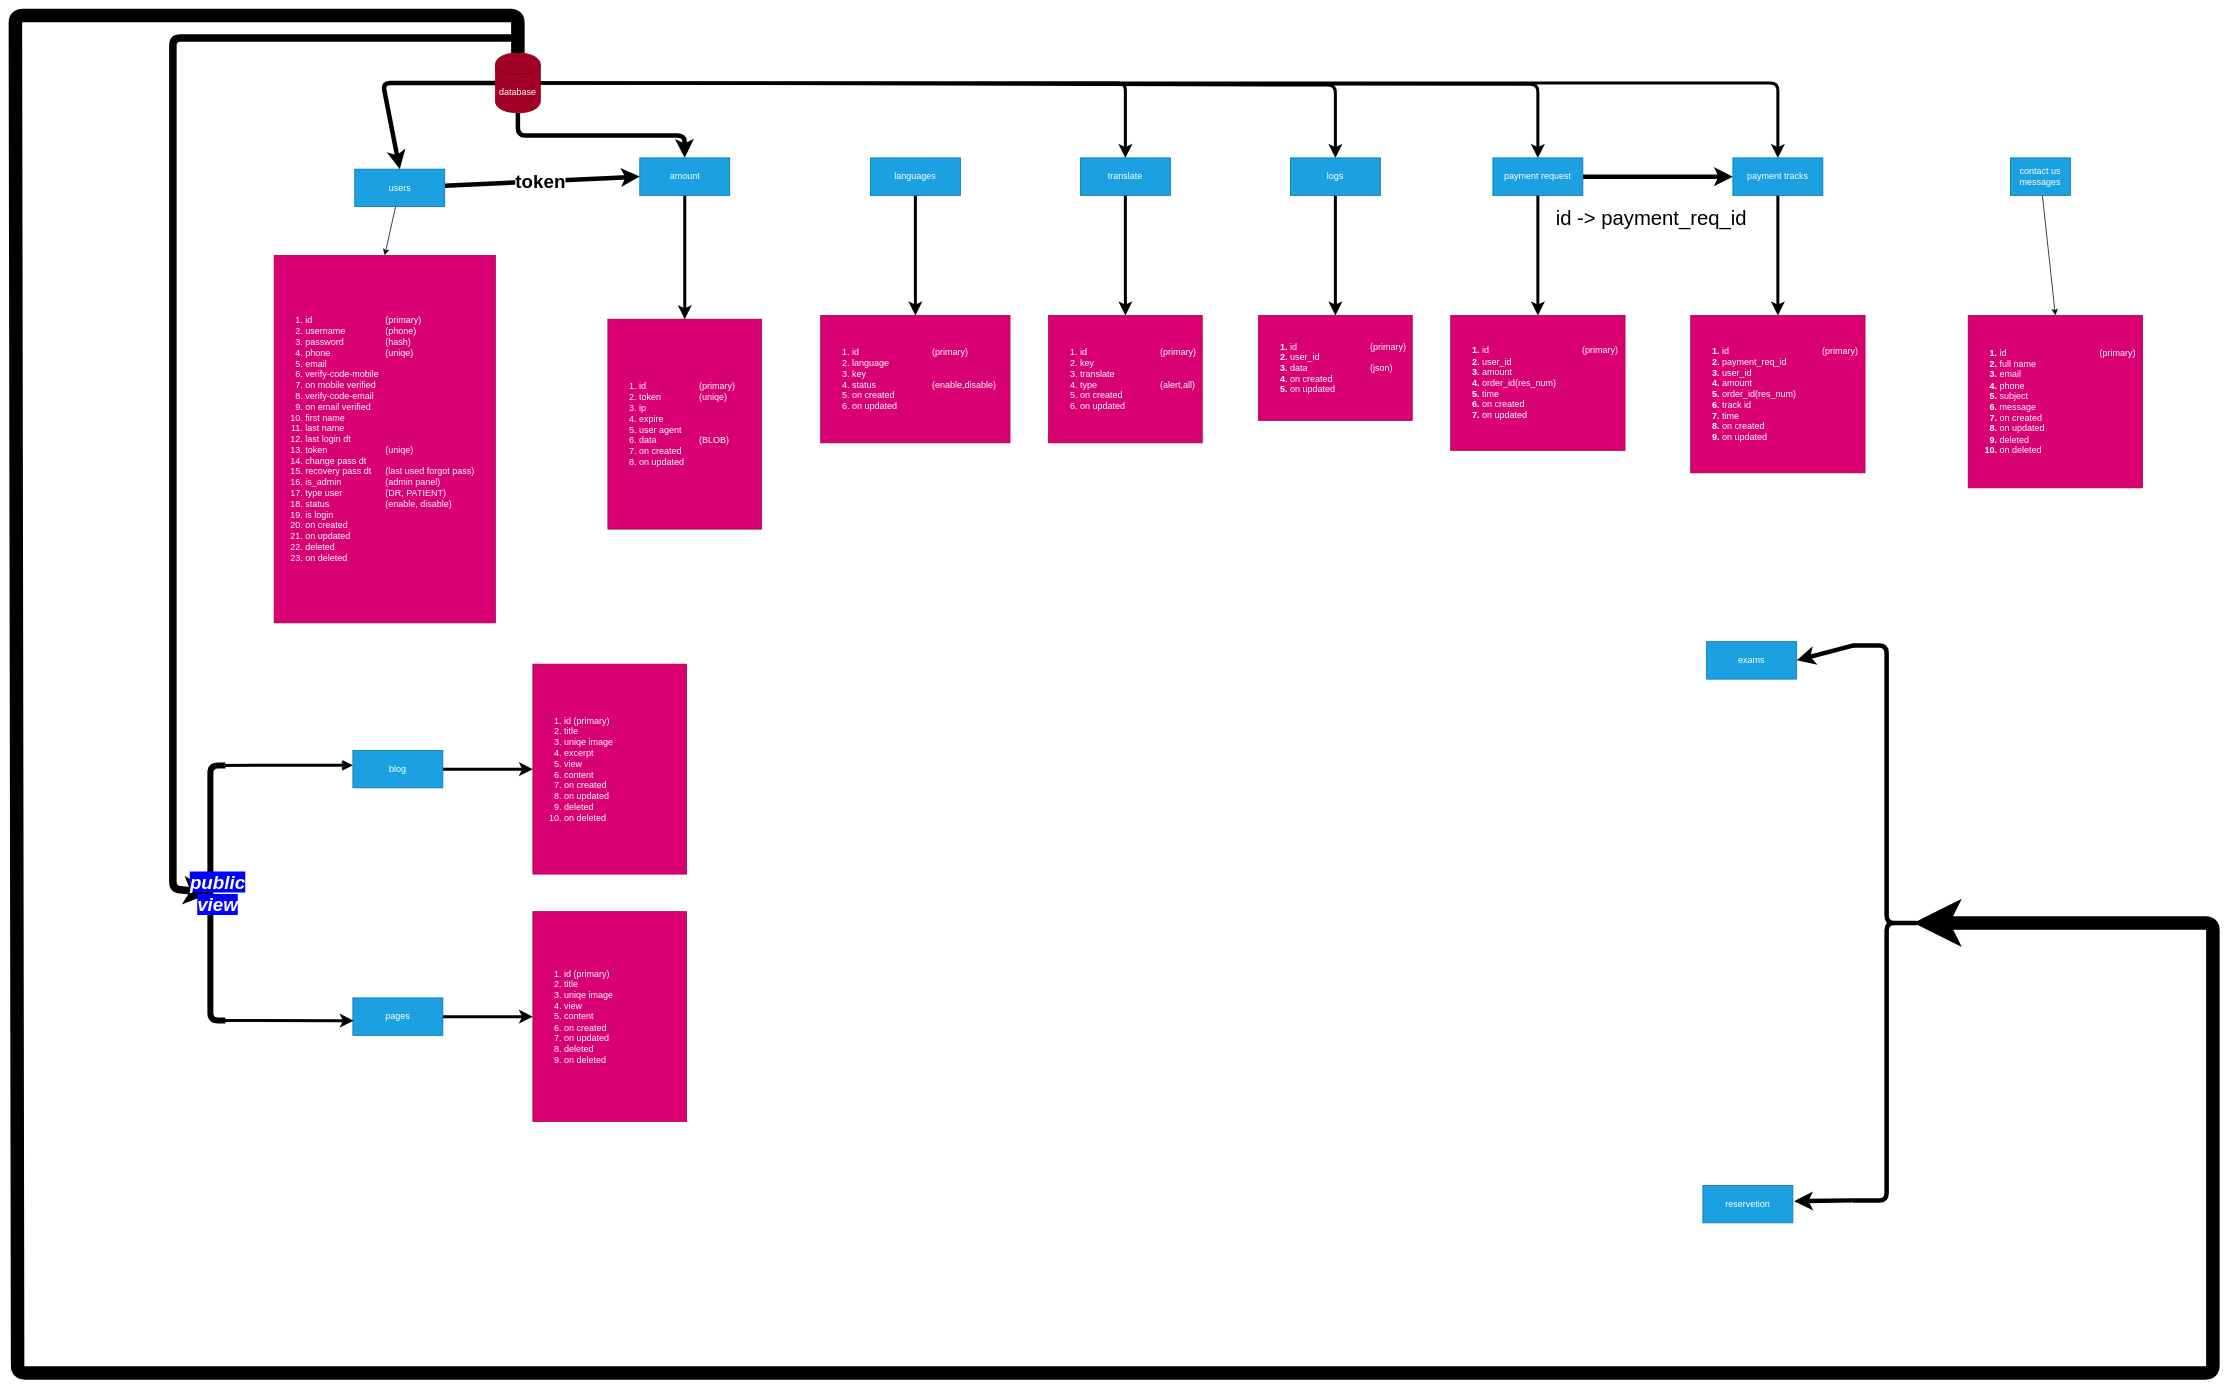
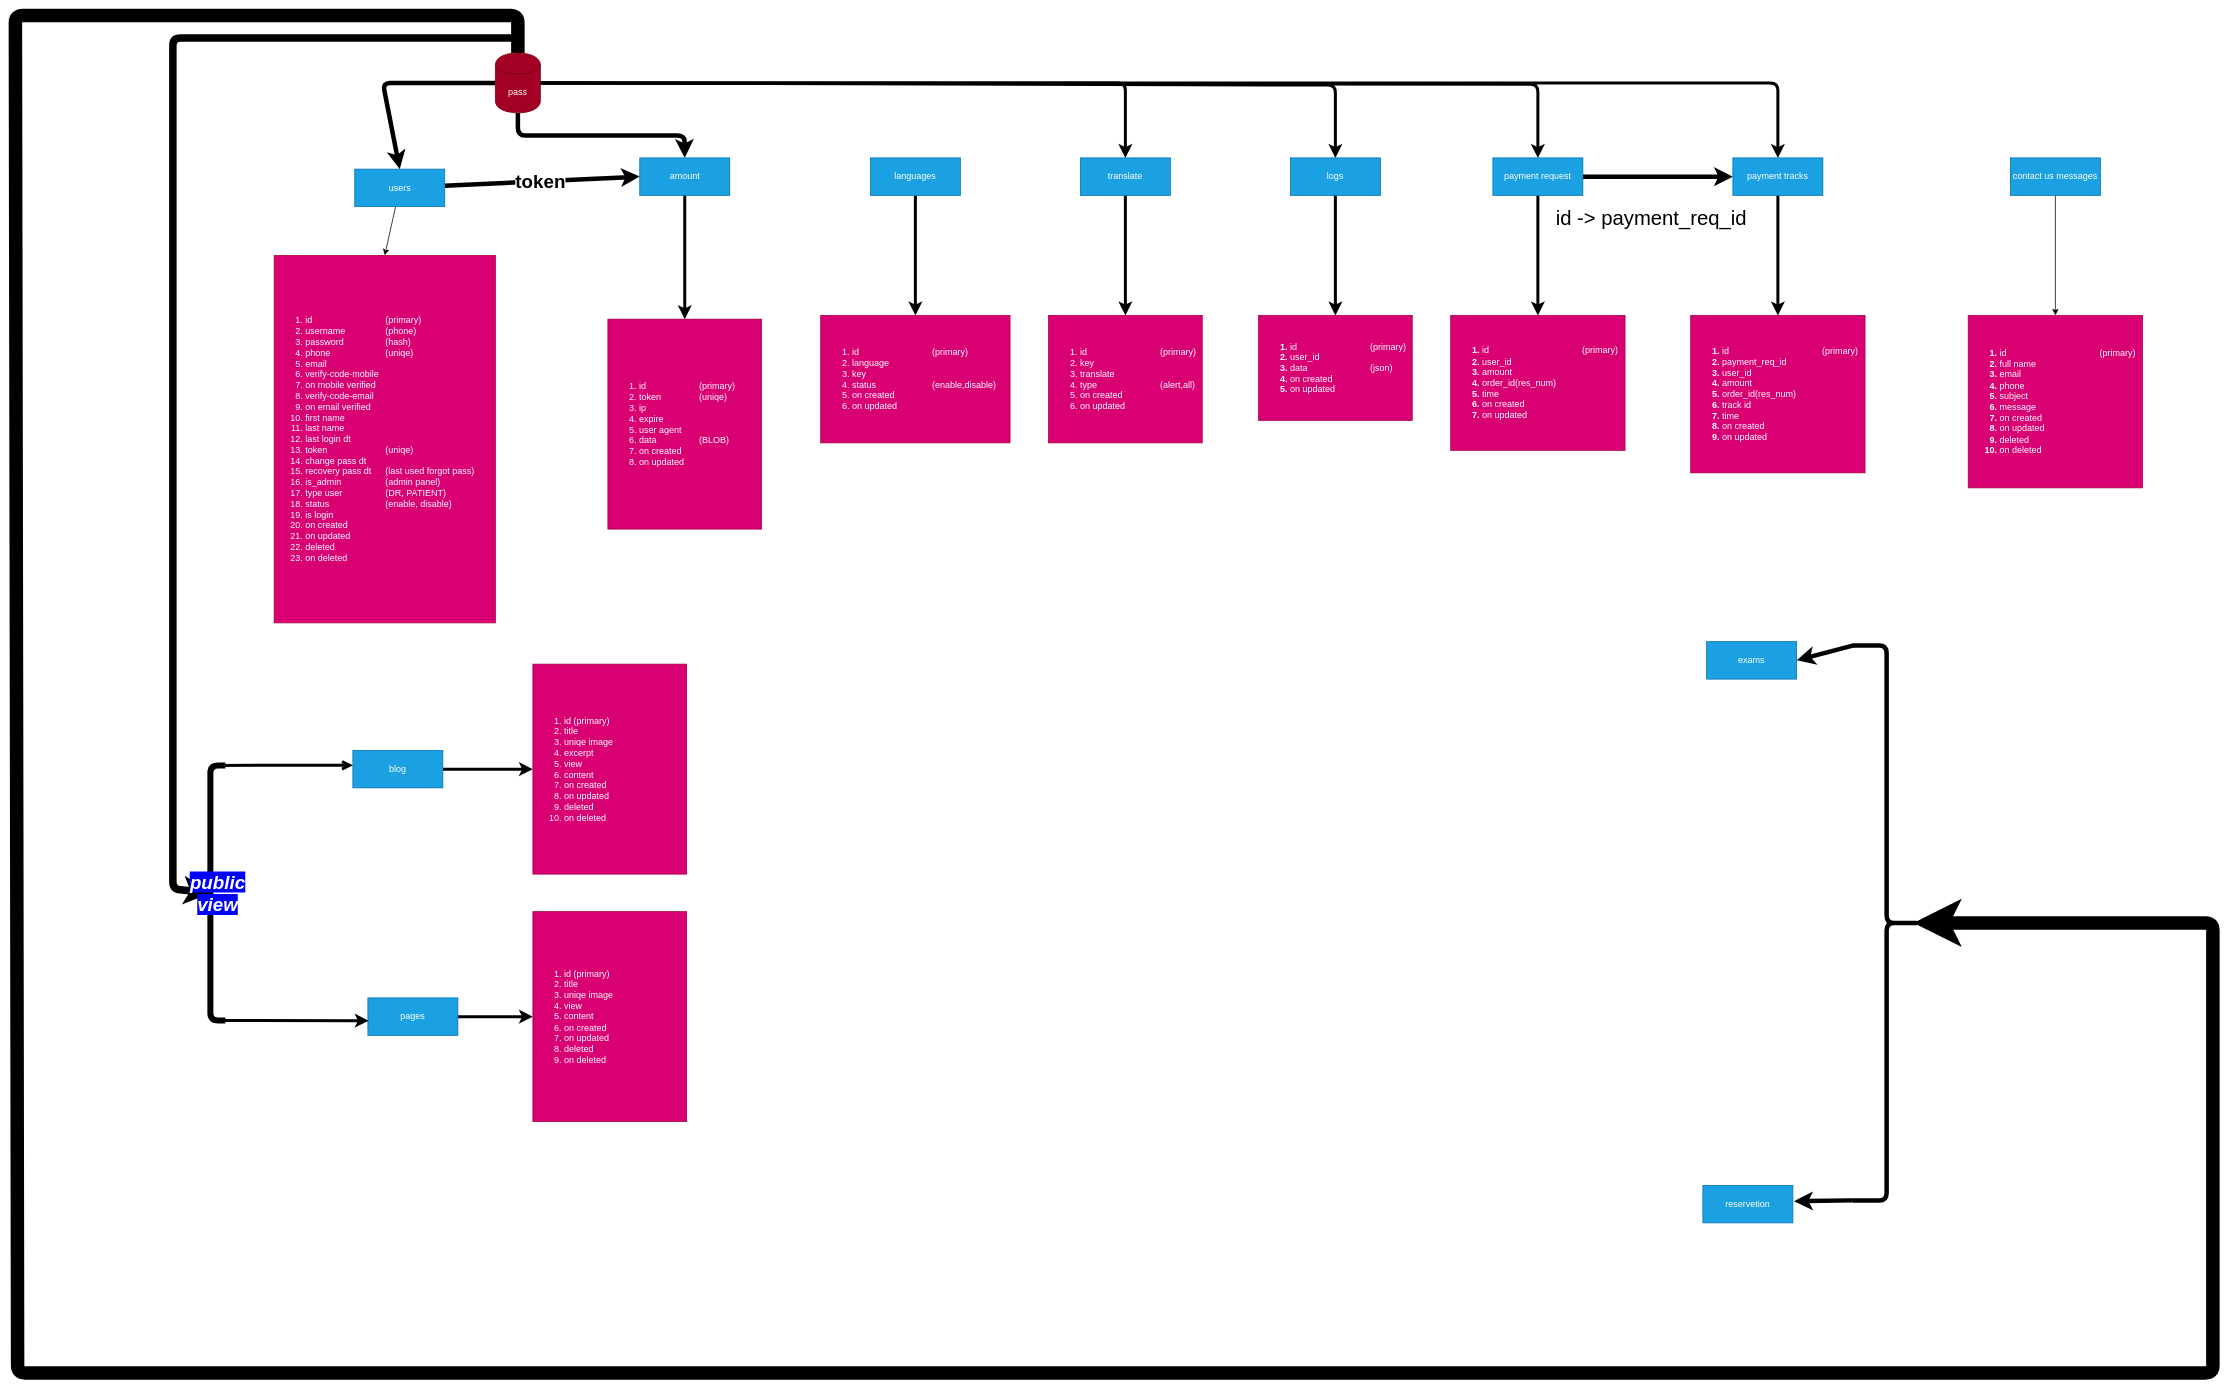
- <mxCell id="10" value="database" style="shape=cylinder;whiteSpace=wrap;html=1;boundedLbl=1;backgroundOutline=1;fillColor=#a20025;strokeColor=#6F0000;fontColor=#ffffff;shadow=0;sketch=0;" parent="1" vertex="1"><mxGeometry x="660" y="70" width="60" height="80" as="geometry" /></mxCell>
+ <mxCell id="10" value="pass" style="shape=cylinder;whiteSpace=wrap;html=1;boundedLbl=1;backgroundOutline=1;fillColor=#a20025;strokeColor=#6F0000;fontColor=#ffffff;shadow=0;sketch=0;" parent="1" vertex="1"><mxGeometry x="660" y="70" width="60" height="80" as="geometry" /></mxCell>
- <mxCell id="37" value="contact us messages" style="whiteSpace=wrap;html=1;shadow=0;sketch=0;fillColor=#1ba1e2;strokeColor=#006EAF;fontColor=#ffffff;" parent="1" vertex="1"><mxGeometry x="2680" y="210" width="80" height="50" as="geometry" /></mxCell>
+ <mxCell id="37" value="contact us messages" style="whiteSpace=wrap;html=1;shadow=0;sketch=0;fillColor=#1ba1e2;strokeColor=#006EAF;fontColor=#ffffff;" parent="1" vertex="1"><mxGeometry x="2680" y="210" width="120" height="50" as="geometry" /></mxCell>
- <mxCell id="21" value="pages" style="whiteSpace=wrap;html=1;shadow=0;sketch=0;fillColor=#1ba1e2;strokeColor=#006EAF;fontColor=#ffffff;" parent="1" vertex="1"><mxGeometry x="470" y="1330" width="120" height="50" as="geometry" /></mxCell>
+ <mxCell id="21" value="pages" style="whiteSpace=wrap;html=1;shadow=0;sketch=0;fillColor=#1ba1e2;strokeColor=#006EAF;fontColor=#ffffff;" parent="1" vertex="1"><mxGeometry x="490" y="1330" width="120" height="50" as="geometry" /></mxCell>
